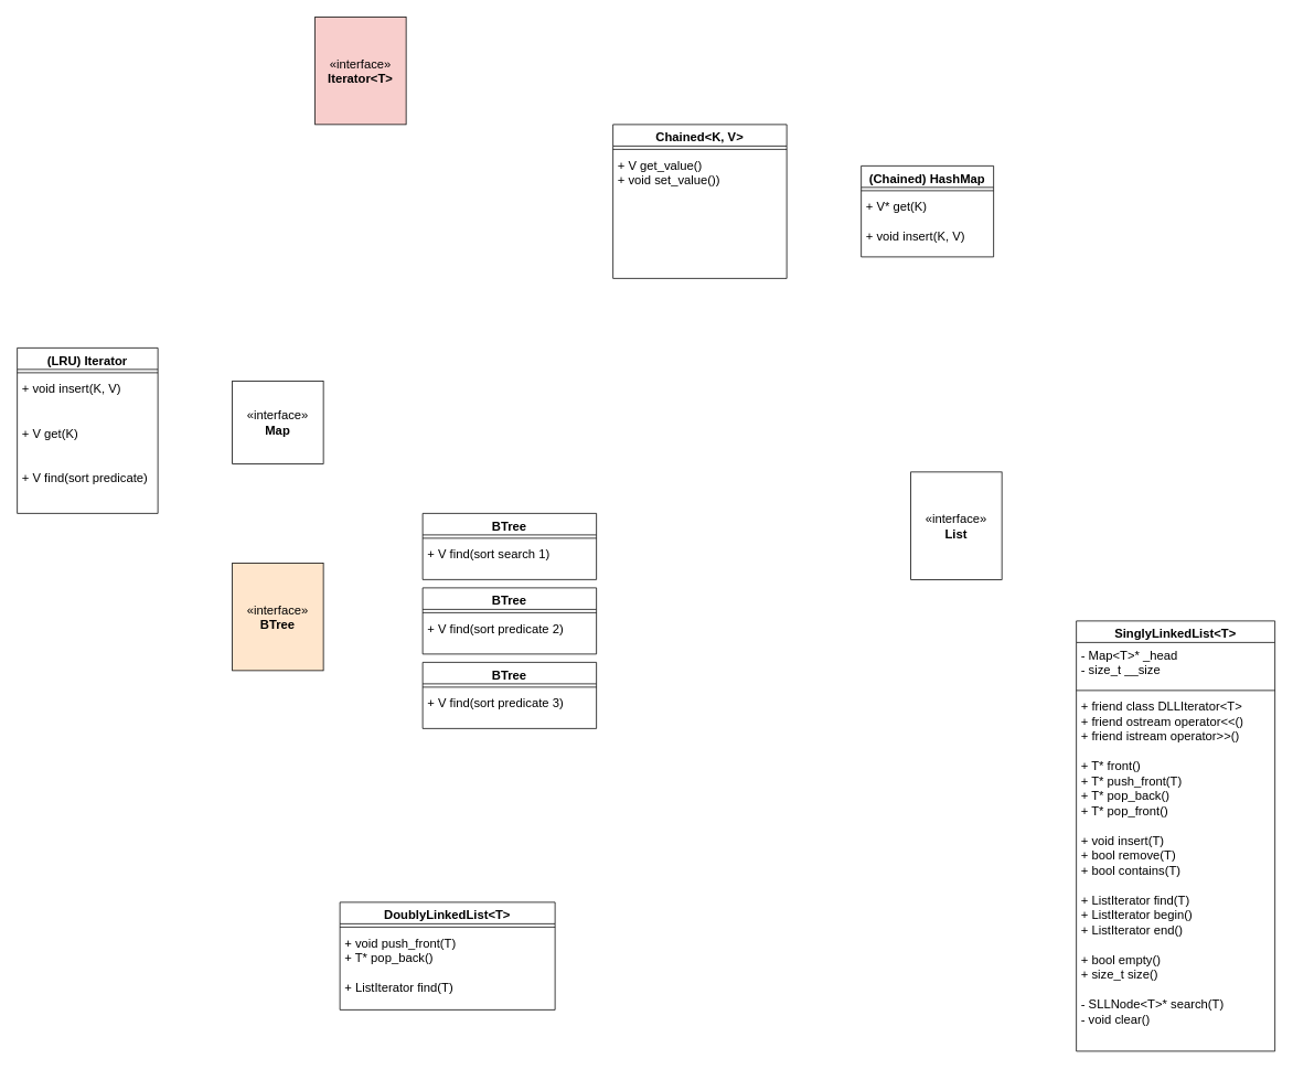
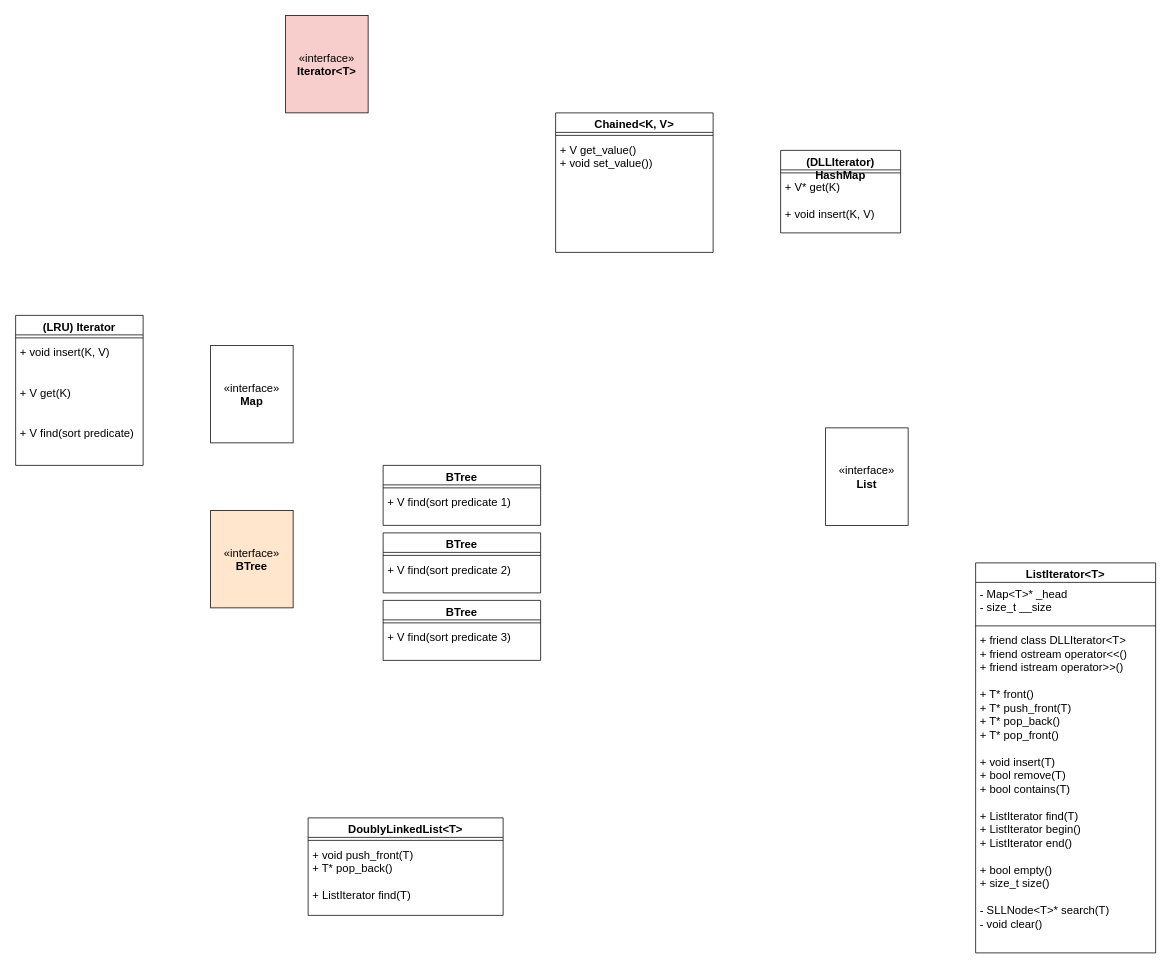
- <mxCell id="2" value="&lt;font style=&quot;font-size: 15px;&quot;&gt;&lt;b&gt;&lt;font style=&quot;font-size: 15px;&quot;&gt;(Chained) HashMap&lt;/font&gt;&lt;br&gt;&lt;/b&gt;&lt;/font&gt;" style="swimlane;fontStyle=1;align=center;verticalAlign=top;childLayout=stackLayout;horizontal=1;startSize=26;horizontalStack=0;resizeParent=1;resizeParentMax=0;resizeLast=0;collapsible=1;marginBottom=0;whiteSpace=wrap;html=1;" parent="1" vertex="1"><mxGeometry x="1040" y="200" width="160" height="110" as="geometry" /></mxCell>
+ <mxCell id="2" value="&lt;font style=&quot;font-size: 15px;&quot;&gt;&lt;b&gt;&lt;font style=&quot;font-size: 15px;&quot;&gt;(DLLIterator) HashMap&lt;/font&gt;&lt;br&gt;&lt;/b&gt;&lt;/font&gt;" style="swimlane;fontStyle=1;align=center;verticalAlign=top;childLayout=stackLayout;horizontal=1;startSize=26;horizontalStack=0;resizeParent=1;resizeParentMax=0;resizeLast=0;collapsible=1;marginBottom=0;whiteSpace=wrap;html=1;" parent="1" vertex="1"><mxGeometry x="1040" y="200" width="160" height="110" as="geometry" /></mxCell>
- <mxCell id="18" value="&lt;font style=&quot;font-size: 15px;&quot;&gt;«interface»&lt;br&gt;&lt;/font&gt;&lt;div style=&quot;font-size: 15px;&quot;&gt;&lt;font style=&quot;font-size: 15px;&quot;&gt;&lt;b&gt;Map&lt;/b&gt;&lt;/font&gt;&lt;/div&gt;" style="html=1;whiteSpace=wrap;" parent="1" vertex="1"><mxGeometry x="280" y="460" width="110" height="100" as="geometry" /></mxCell>
+ <mxCell id="18" value="&lt;font style=&quot;font-size: 15px;&quot;&gt;«interface»&lt;br&gt;&lt;/font&gt;&lt;div style=&quot;font-size: 15px;&quot;&gt;&lt;font style=&quot;font-size: 15px;&quot;&gt;&lt;b&gt;Map&lt;/b&gt;&lt;/font&gt;&lt;/div&gt;" style="html=1;whiteSpace=wrap;" parent="1" vertex="1"><mxGeometry x="280" y="460" width="110" height="130" as="geometry" /></mxCell>
- <mxCell id="23" value="&lt;div style=&quot;font-size: 15px;&quot;&gt;&lt;font style=&quot;font-size: 15px;&quot;&gt;+ V find(sort search 1)&lt;br&gt;&lt;/font&gt;&lt;/div&gt;" style="text;strokeColor=none;fillColor=none;align=left;verticalAlign=top;spacingLeft=4;spacingRight=4;overflow=hidden;rotatable=0;points=[[0,0.5],[1,0.5]];portConstraint=eastwest;whiteSpace=wrap;html=1;" vertex="1" parent="21"><mxGeometry y="34" width="210" height="46" as="geometry" /></mxCell>
+ <mxCell id="23" value="&lt;div style=&quot;font-size: 15px;&quot;&gt;&lt;font style=&quot;font-size: 15px;&quot;&gt;+ V find(sort predicate 1)&lt;br&gt;&lt;/font&gt;&lt;/div&gt;" style="text;strokeColor=none;fillColor=none;align=left;verticalAlign=top;spacingLeft=4;spacingRight=4;overflow=hidden;rotatable=0;points=[[0,0.5],[1,0.5]];portConstraint=eastwest;whiteSpace=wrap;html=1;" vertex="1" parent="21"><mxGeometry y="34" width="210" height="46" as="geometry" /></mxCell>
- <mxCell id="14" value="&lt;font style=&quot;font-size: 15px;&quot;&gt;SinglyLinkedList&amp;lt;T&amp;gt;&lt;/font&gt;" style="swimlane;fontStyle=1;align=center;verticalAlign=top;childLayout=stackLayout;horizontal=1;startSize=26;horizontalStack=0;resizeParent=1;resizeParentMax=0;resizeLast=0;collapsible=1;marginBottom=0;whiteSpace=wrap;html=1;" parent="1" vertex="1"><mxGeometry x="1300" y="750" width="240" height="520" as="geometry" /></mxCell>
+ <mxCell id="14" value="&lt;font style=&quot;font-size: 15px;&quot;&gt;ListIterator&amp;lt;T&amp;gt;&lt;/font&gt;" style="swimlane;fontStyle=1;align=center;verticalAlign=top;childLayout=stackLayout;horizontal=1;startSize=26;horizontalStack=0;resizeParent=1;resizeParentMax=0;resizeLast=0;collapsible=1;marginBottom=0;whiteSpace=wrap;html=1;" parent="1" vertex="1"><mxGeometry x="1300" y="750" width="240" height="520" as="geometry" /></mxCell>
